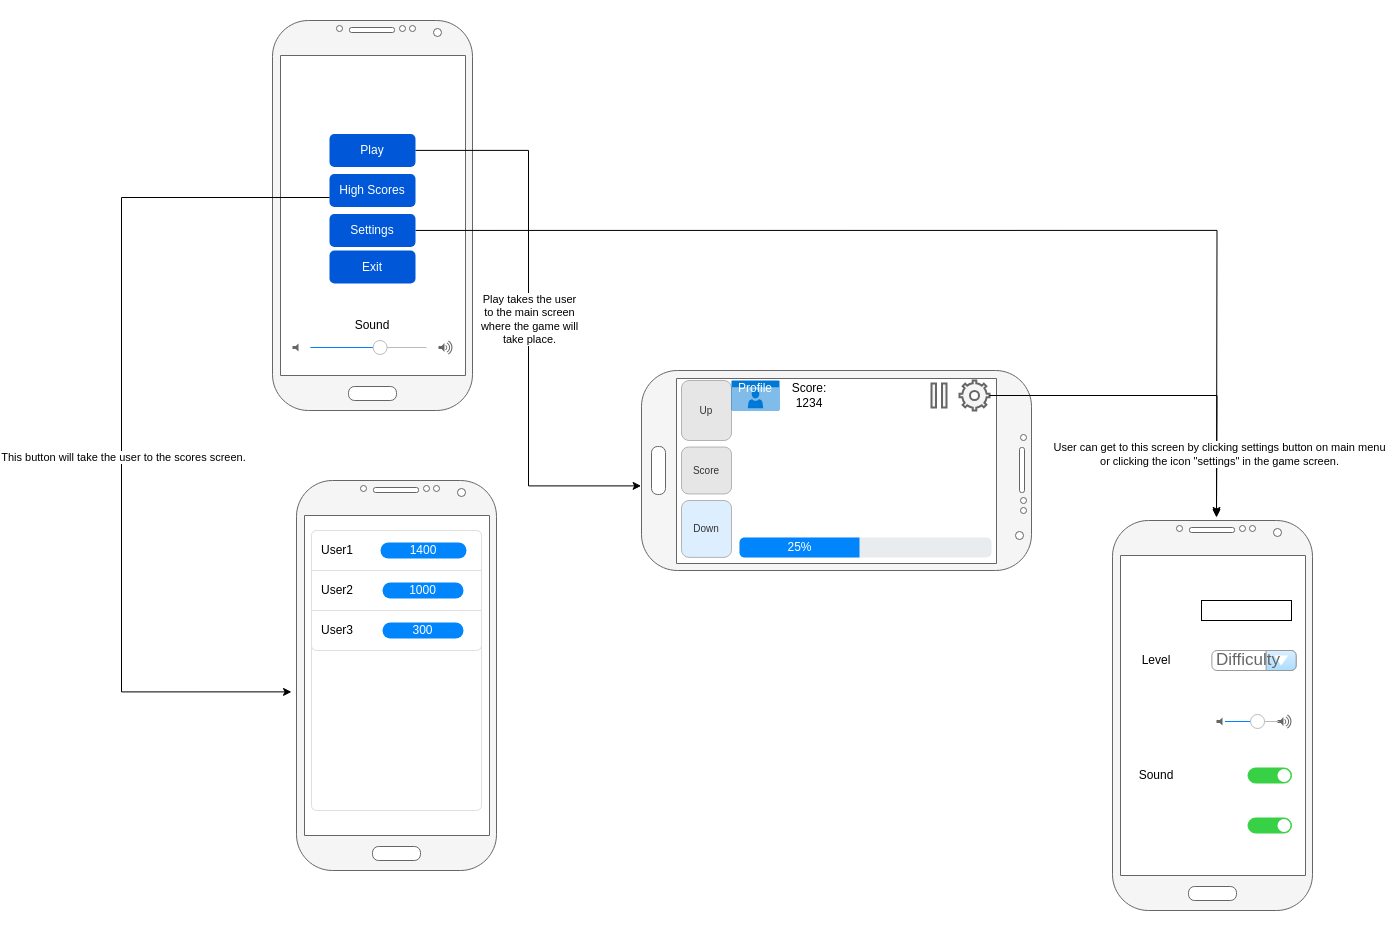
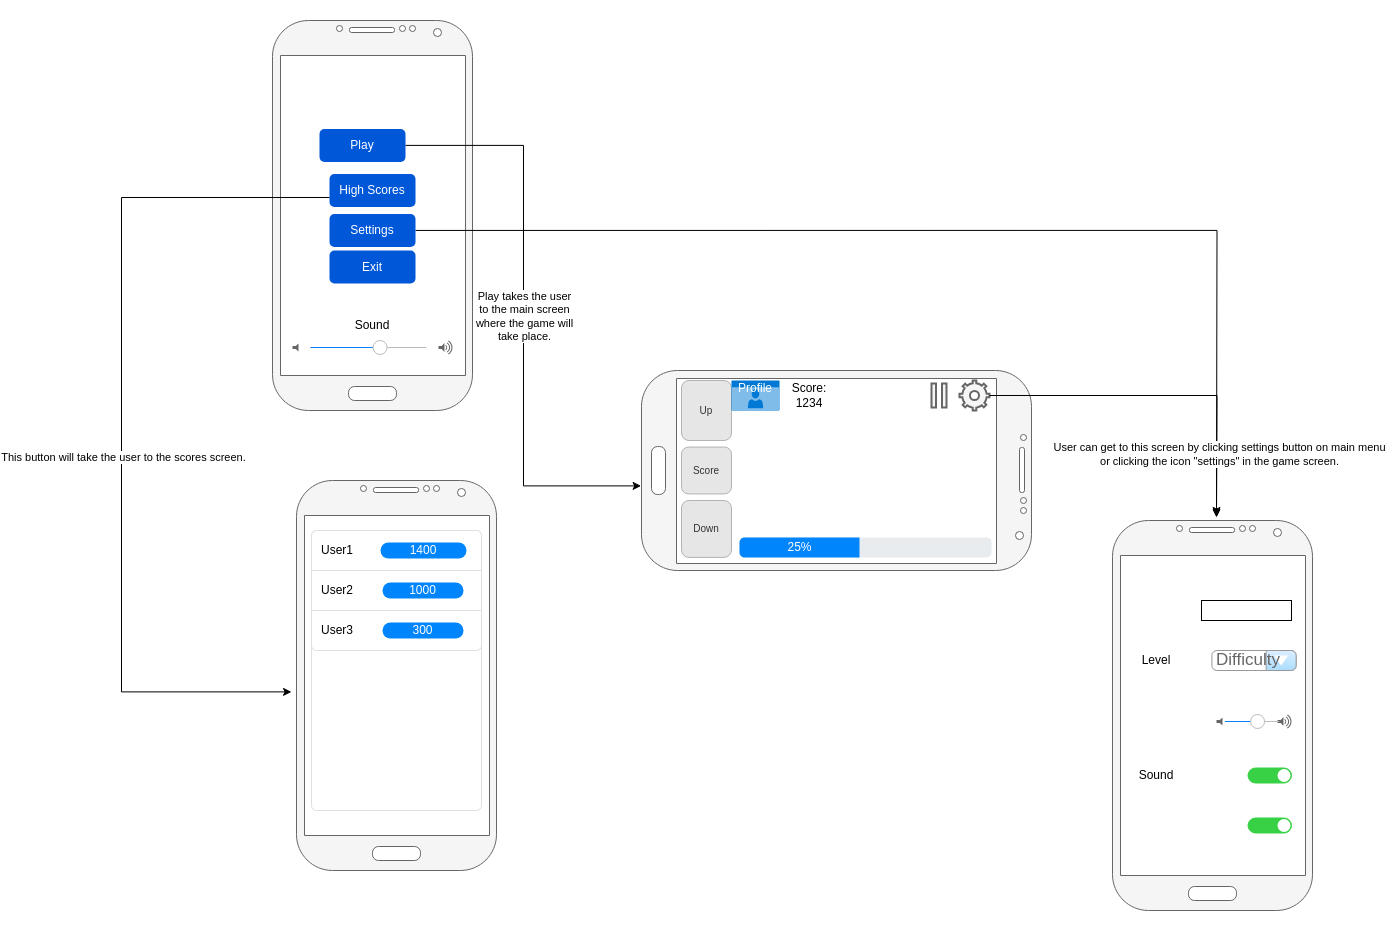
- <mxCell id="5" value="Play" style="rounded=1;fillColor=#0057D8;align=center;strokeColor=none;html=1;whiteSpace=wrap;fontColor=#ffffff;fontSize=12;sketch=0;" vertex="1" parent="1"><mxGeometry x="228" y="133.44" width="86" height="33" as="geometry" /></mxCell>
+ <mxCell id="5" value="Play" style="rounded=1;fillColor=#0057D8;align=center;strokeColor=none;html=1;whiteSpace=wrap;fontColor=#ffffff;fontSize=12;sketch=0;" vertex="1" parent="1"><mxGeometry x="218" y="128.44" width="86" height="33" as="geometry" /></mxCell>
- <mxCell id="12" value="Down" style="rounded=1;html=1;shadow=0;dashed=0;whiteSpace=wrap;fontSize=10;fillColor=#ddeeff;align=center;strokeColor=#B3B3B3;fontColor=#333333;" vertex="1" parent="1"><mxGeometry x="580" y="500" width="50" height="56.88" as="geometry" /></mxCell>
+ <mxCell id="12" value="Down" style="rounded=1;html=1;shadow=0;dashed=0;whiteSpace=wrap;fontSize=10;fillColor=#E6E6E6;align=center;strokeColor=#B3B3B3;fontColor=#333333;" vertex="1" parent="1"><mxGeometry x="580" y="500" width="50" height="56.88" as="geometry" /></mxCell>
